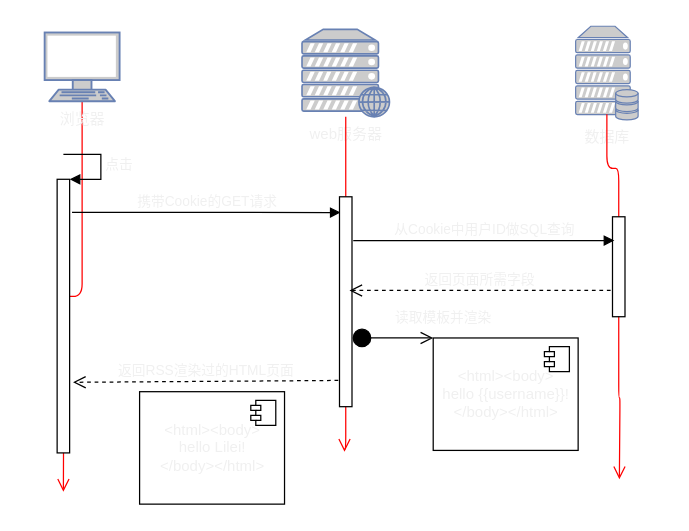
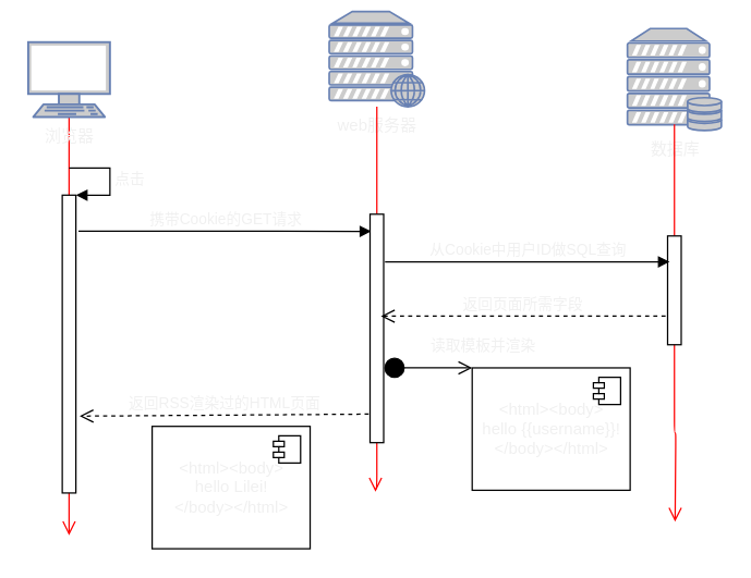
- <mxCell id="3" value="浏览器" style="fontColor=#F0F0F0;verticalAlign=top;verticalLabelPosition=bottom;labelPosition=center;align=center;html=1;outlineConnect=0;fillColor=#CCCCCC;strokeColor=#6881B3;gradientColor=none;gradientDirection=north;strokeWidth=2;shape=mxgraph.networks.terminal;" vertex="1" parent="1"><mxGeometry x="35" y="25.5" width="60" height="55" as="geometry" /></mxCell>
+ <mxCell id="3" value="浏览器" style="fontColor=#F0F0F0;verticalAlign=top;verticalLabelPosition=bottom;labelPosition=center;align=center;html=1;outlineConnect=0;fillColor=#CCCCCC;strokeColor=#6881B3;gradientColor=none;gradientDirection=north;strokeWidth=2;shape=mxgraph.networks.terminal;" vertex="1" parent="1"><mxGeometry x="20" y="30.5" width="60" height="55" as="geometry" /></mxCell>
- <mxCell id="6" value="web服务器" style="fontColor=#F0F0F0;verticalAlign=top;verticalLabelPosition=bottom;labelPosition=center;align=center;html=1;outlineConnect=0;fillColor=#CCCCCC;strokeColor=#6881B3;gradientColor=none;gradientDirection=north;strokeWidth=2;shape=mxgraph.networks.web_server;" vertex="1" parent="1"><mxGeometry x="241" y="23" width="70" height="70" as="geometry" /></mxCell>
+ <mxCell id="6" value="web服务器" style="fontColor=#F0F0F0;verticalAlign=top;verticalLabelPosition=bottom;labelPosition=center;align=center;html=1;outlineConnect=0;fillColor=#CCCCCC;strokeColor=#6881B3;gradientColor=none;gradientDirection=north;strokeWidth=2;shape=mxgraph.networks.web_server;" vertex="1" parent="1"><mxGeometry x="241" y="8" width="70" height="70" as="geometry" /></mxCell>
- <mxCell id="4" value="数据库" style="fontColor=#F0F0F0;verticalAlign=top;verticalLabelPosition=bottom;labelPosition=center;align=center;html=1;outlineConnect=0;fillColor=#CCCCCC;strokeColor=#6881B3;gradientColor=none;gradientDirection=north;strokeWidth=2;shape=mxgraph.networks.server_storage;" vertex="1" parent="1"><mxGeometry x="460" y="20.5" width="50" height="75" as="geometry" /></mxCell>
+ <mxCell id="4" value="数据库" style="fontColor=#F0F0F0;verticalAlign=top;verticalLabelPosition=bottom;labelPosition=center;align=center;html=1;outlineConnect=0;fillColor=#CCCCCC;strokeColor=#6881B3;gradientColor=none;gradientDirection=north;strokeWidth=2;shape=mxgraph.networks.server_storage;" vertex="1" parent="1"><mxGeometry x="460" y="20.5" width="69" height="75" as="geometry" /></mxCell>
